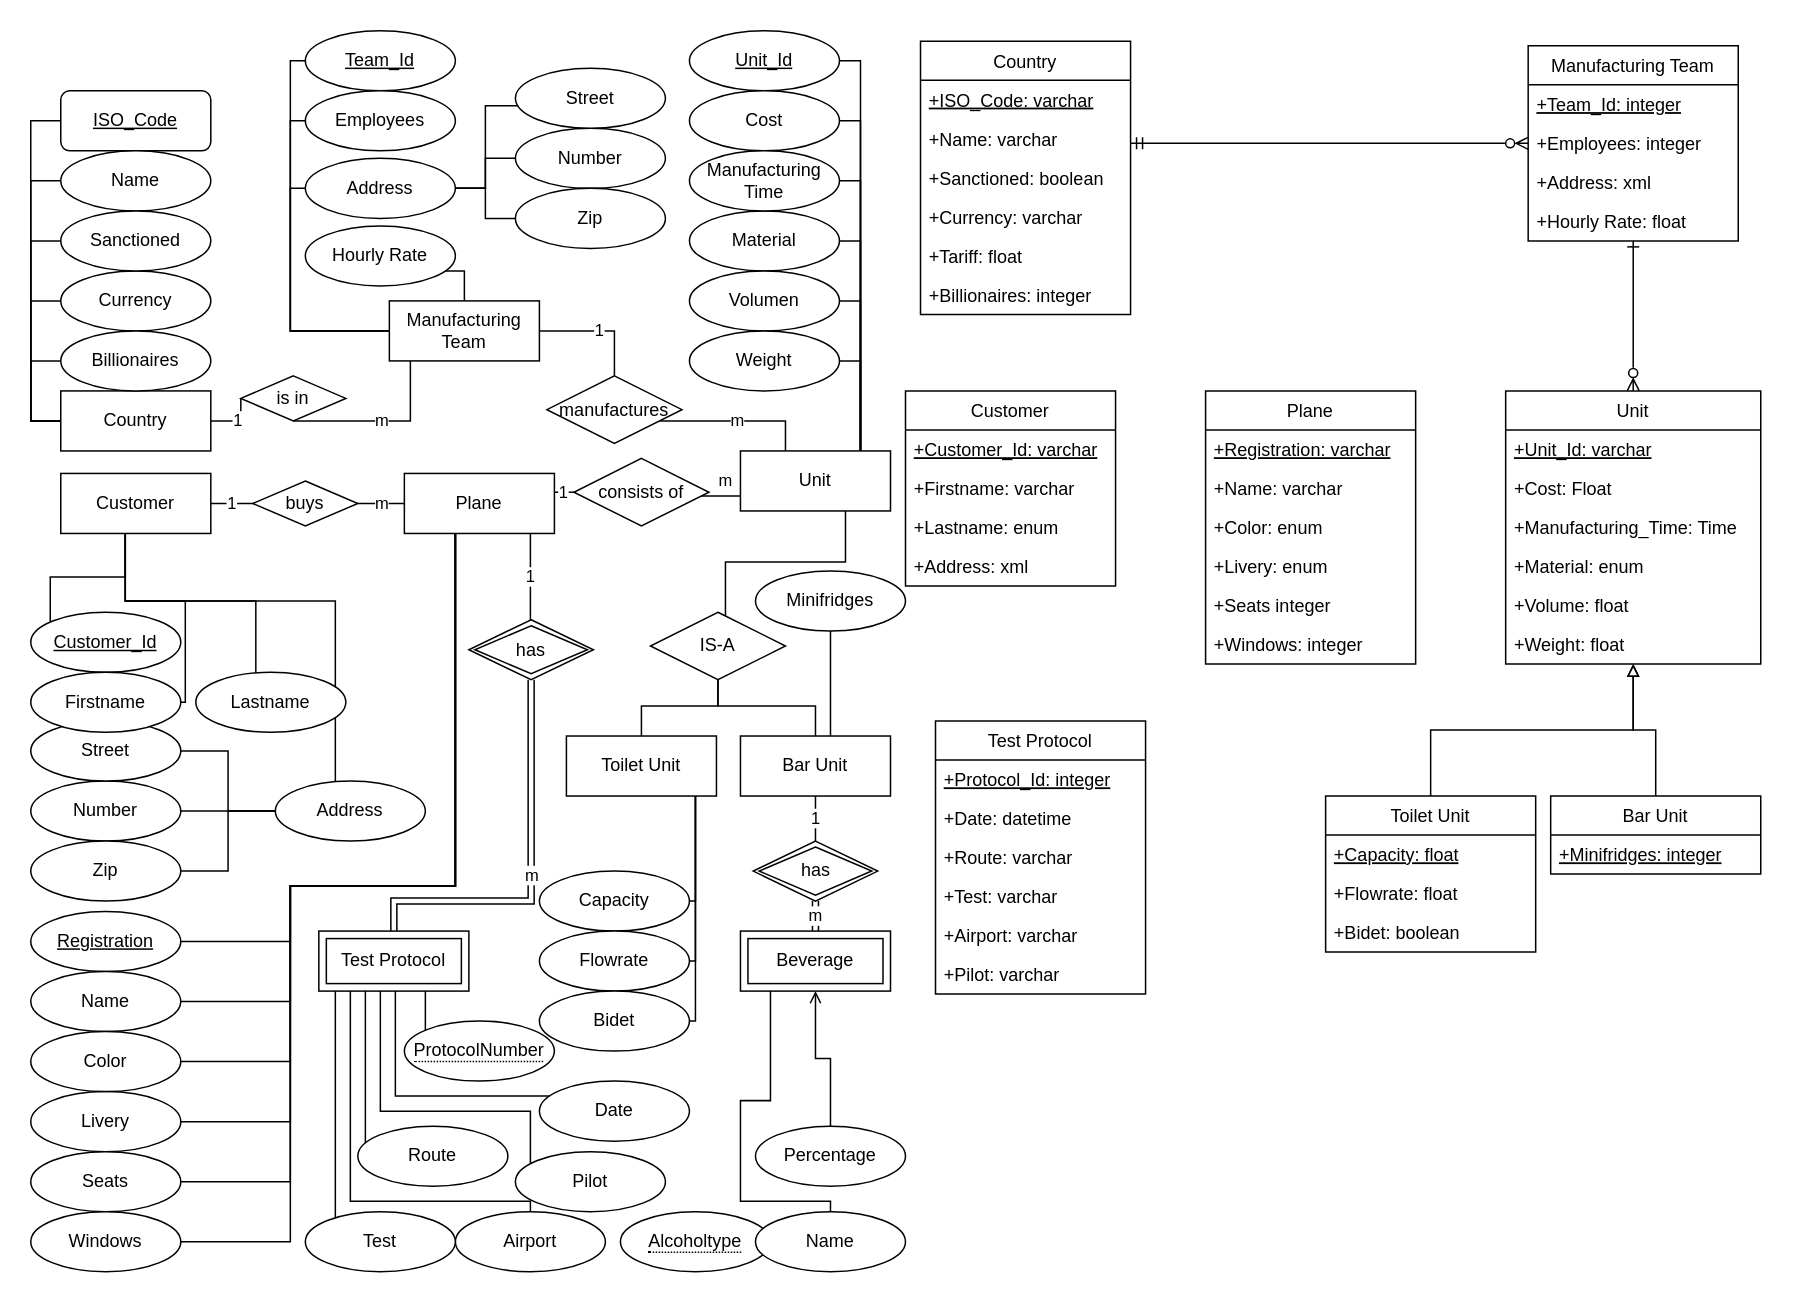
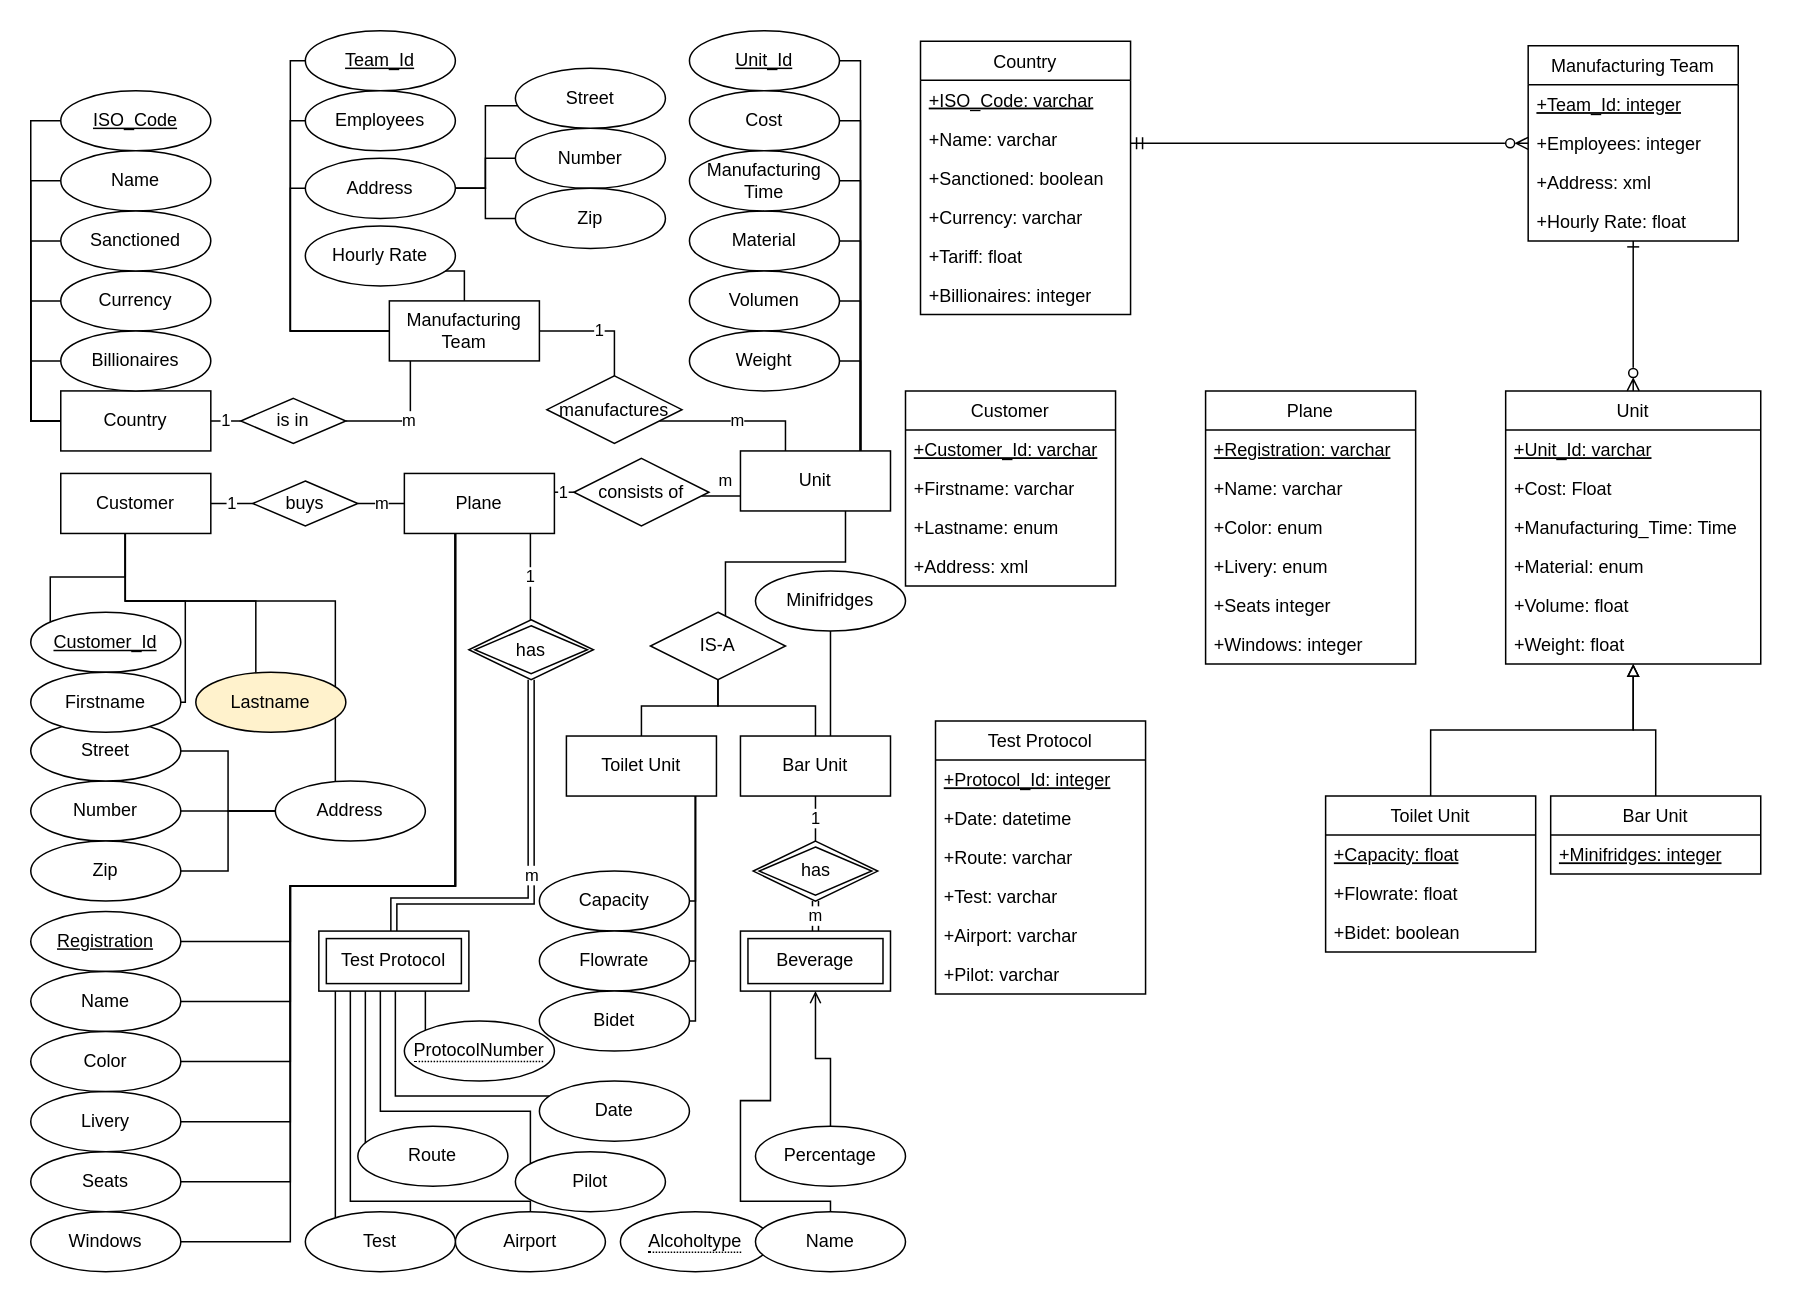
- <mxCell id="9" value="ISO_Code" style="whiteSpace=wrap;html=1;align=center;fontStyle=4;rounded=1;" parent="1" vertex="1"><mxGeometry x="40" y="60" width="100" height="40" as="geometry" /></mxCell>
+ <mxCell id="9" value="ISO_Code" style="ellipse;whiteSpace=wrap;html=1;align=center;fontStyle=4;" parent="1" vertex="1"><mxGeometry x="40" y="60" width="100" height="40" as="geometry" /></mxCell>
- <mxCell id="26" value="is in" style="shape=rhombus;perimeter=rhombusPerimeter;whiteSpace=wrap;html=1;align=center;rounded=0;glass=0;strokeColor=default;gradientColor=none;" parent="1" vertex="1"><mxGeometry x="160" y="250" width="70" height="30" as="geometry" /></mxCell>
+ <mxCell id="26" value="is in" style="shape=rhombus;perimeter=rhombusPerimeter;whiteSpace=wrap;html=1;align=center;rounded=0;glass=0;strokeColor=default;gradientColor=none;" parent="1" vertex="1"><mxGeometry x="160" y="265" width="70" height="30" as="geometry" /></mxCell>
- <mxCell id="119" value="Lastname" style="ellipse;whiteSpace=wrap;html=1;align=center;" parent="1" vertex="1"><mxGeometry x="130" y="447.5" width="100" height="40" as="geometry" /></mxCell>
+ <mxCell id="119" value="Lastname" style="ellipse;whiteSpace=wrap;html=1;align=center;fillColor=#fff2cc;" parent="1" vertex="1"><mxGeometry x="130" y="447.5" width="100" height="40" as="geometry" /></mxCell>
